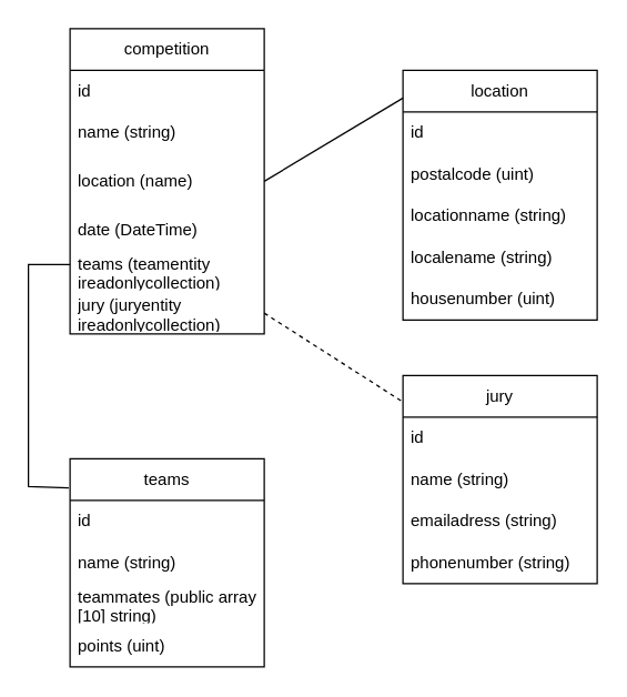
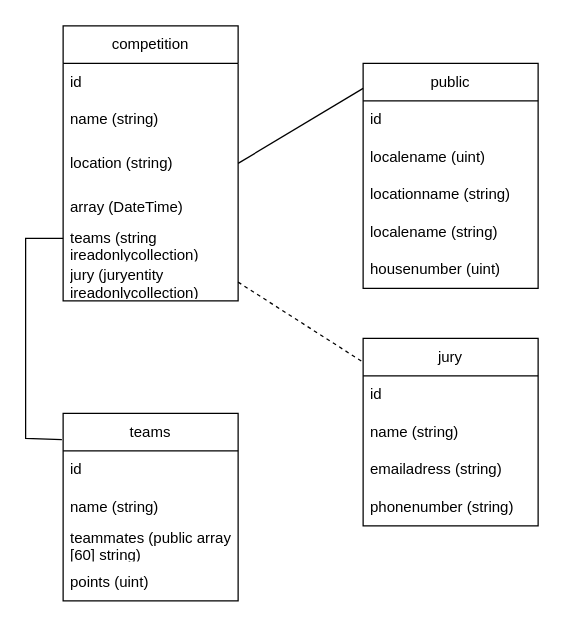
- <mxCell id="9" value="location" style="swimlane;fontStyle=0;childLayout=stackLayout;horizontal=1;startSize=30;horizontalStack=0;resizeParent=1;resizeParentMax=0;resizeLast=0;collapsible=1;marginBottom=0;whiteSpace=wrap;html=1;" vertex="1" parent="1"><mxGeometry x="290" y="50" width="140" height="180" as="geometry" /></mxCell>
+ <mxCell id="9" value="public" style="swimlane;fontStyle=0;childLayout=stackLayout;horizontal=1;startSize=30;horizontalStack=0;resizeParent=1;resizeParentMax=0;resizeLast=0;collapsible=1;marginBottom=0;whiteSpace=wrap;html=1;" vertex="1" parent="1"><mxGeometry x="290" y="50" width="140" height="180" as="geometry" /></mxCell>
- <mxCell id="11" value="postalcode (uint)" style="text;strokeColor=none;fillColor=none;align=left;verticalAlign=middle;spacingLeft=4;spacingRight=4;overflow=hidden;points=[[0,0.5],[1,0.5]];portConstraint=eastwest;rotatable=0;whiteSpace=wrap;html=1;" vertex="1" parent="9"><mxGeometry y="60" width="140" height="30" as="geometry" /></mxCell>
+ <mxCell id="11" value="localename (uint)" style="text;strokeColor=none;fillColor=none;align=left;verticalAlign=middle;spacingLeft=4;spacingRight=4;overflow=hidden;points=[[0,0.5],[1,0.5]];portConstraint=eastwest;rotatable=0;whiteSpace=wrap;html=1;" vertex="1" parent="9"><mxGeometry y="60" width="140" height="30" as="geometry" /></mxCell>
- <mxCell id="5" value="location (name)" style="text;strokeColor=none;fillColor=none;align=left;verticalAlign=middle;spacingLeft=4;spacingRight=4;overflow=hidden;points=[[0,0.5],[1,0.5]];portConstraint=eastwest;rotatable=0;whiteSpace=wrap;html=1;" vertex="1" parent="2"><mxGeometry y="90" width="140" height="40" as="geometry" /></mxCell>
+ <mxCell id="5" value="location (string)" style="text;strokeColor=none;fillColor=none;align=left;verticalAlign=middle;spacingLeft=4;spacingRight=4;overflow=hidden;points=[[0,0.5],[1,0.5]];portConstraint=eastwest;rotatable=0;whiteSpace=wrap;html=1;" vertex="1" parent="2"><mxGeometry y="90" width="140" height="40" as="geometry" /></mxCell>
- <mxCell id="6" value="date (DateTime)" style="text;strokeColor=none;fillColor=none;align=left;verticalAlign=middle;spacingLeft=4;spacingRight=4;overflow=hidden;points=[[0,0.5],[1,0.5]];portConstraint=eastwest;rotatable=0;whiteSpace=wrap;html=1;" vertex="1" parent="2"><mxGeometry y="130" width="140" height="30" as="geometry" /></mxCell>
+ <mxCell id="6" value="array (DateTime)" style="text;strokeColor=none;fillColor=none;align=left;verticalAlign=middle;spacingLeft=4;spacingRight=4;overflow=hidden;points=[[0,0.5],[1,0.5]];portConstraint=eastwest;rotatable=0;whiteSpace=wrap;html=1;" vertex="1" parent="2"><mxGeometry y="130" width="140" height="30" as="geometry" /></mxCell>
- <mxCell id="7" value="teams (teamentity ireadonlycollection)" style="text;strokeColor=none;fillColor=none;align=left;verticalAlign=middle;spacingLeft=4;spacingRight=4;overflow=hidden;points=[[0,0.5],[1,0.5]];portConstraint=eastwest;rotatable=0;whiteSpace=wrap;html=1;" vertex="1" parent="2"><mxGeometry y="160" width="140" height="30" as="geometry" /></mxCell>
+ <mxCell id="7" value="teams (string ireadonlycollection)" style="text;strokeColor=none;fillColor=none;align=left;verticalAlign=middle;spacingLeft=4;spacingRight=4;overflow=hidden;points=[[0,0.5],[1,0.5]];portConstraint=eastwest;rotatable=0;whiteSpace=wrap;html=1;" vertex="1" parent="2"><mxGeometry y="160" width="140" height="30" as="geometry" /></mxCell>
- <mxCell id="18" value="teammates (public array [10] string)" style="text;strokeColor=none;fillColor=none;align=left;verticalAlign=middle;spacingLeft=4;spacingRight=4;overflow=hidden;points=[[0,0.5],[1,0.5]];portConstraint=eastwest;rotatable=0;whiteSpace=wrap;html=1;" vertex="1" parent="15"><mxGeometry y="90" width="140" height="30" as="geometry" /></mxCell>
+ <mxCell id="18" value="teammates (public array [60] string)" style="text;strokeColor=none;fillColor=none;align=left;verticalAlign=middle;spacingLeft=4;spacingRight=4;overflow=hidden;points=[[0,0.5],[1,0.5]];portConstraint=eastwest;rotatable=0;whiteSpace=wrap;html=1;" vertex="1" parent="15"><mxGeometry y="90" width="140" height="30" as="geometry" /></mxCell>
